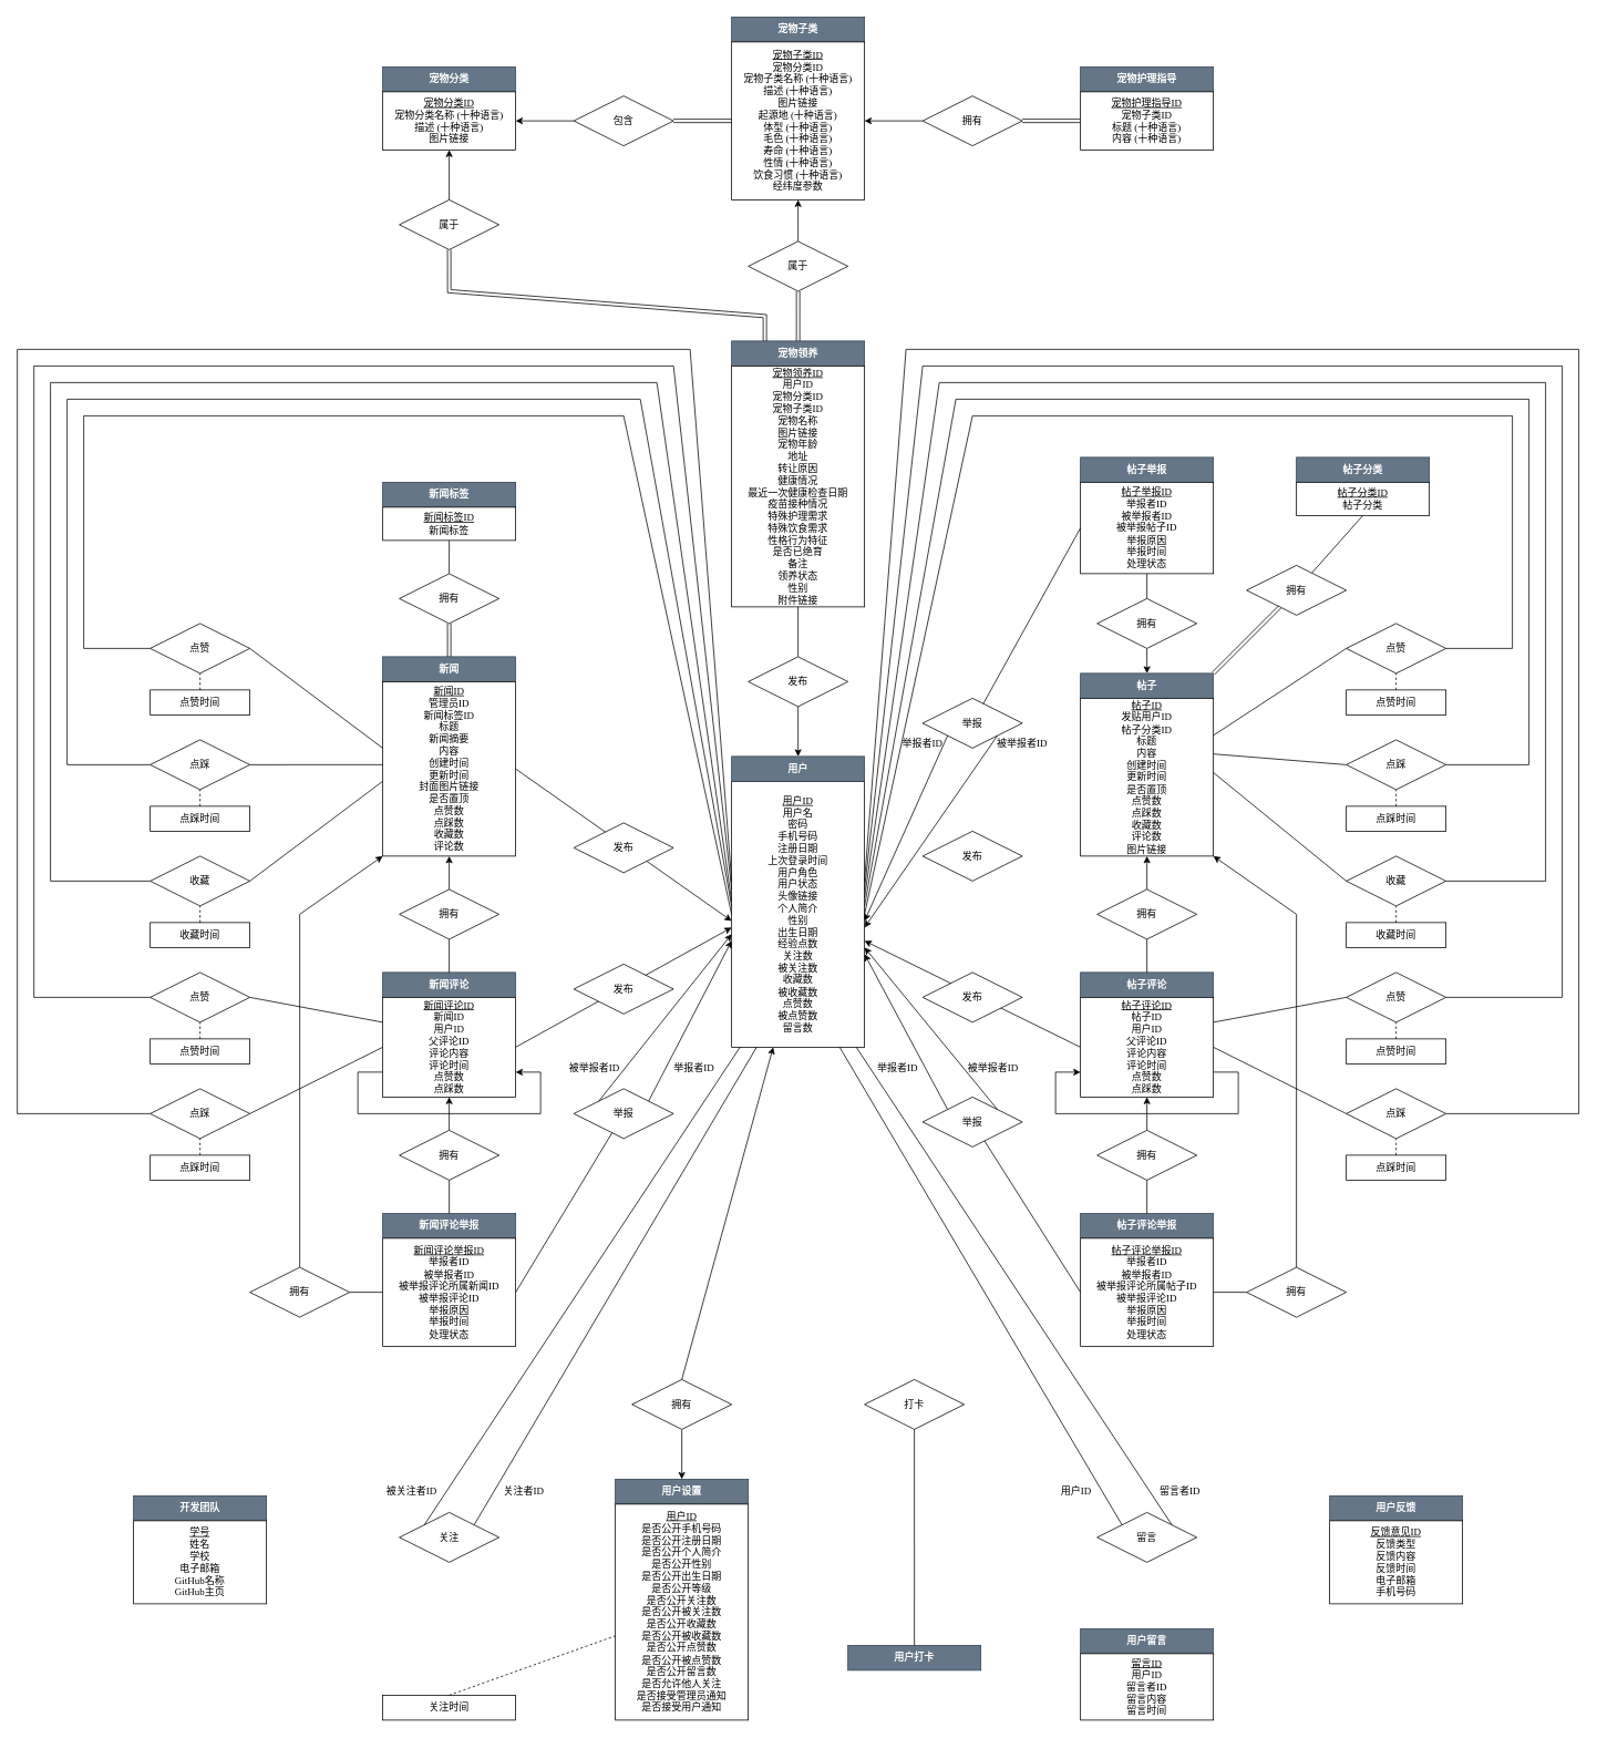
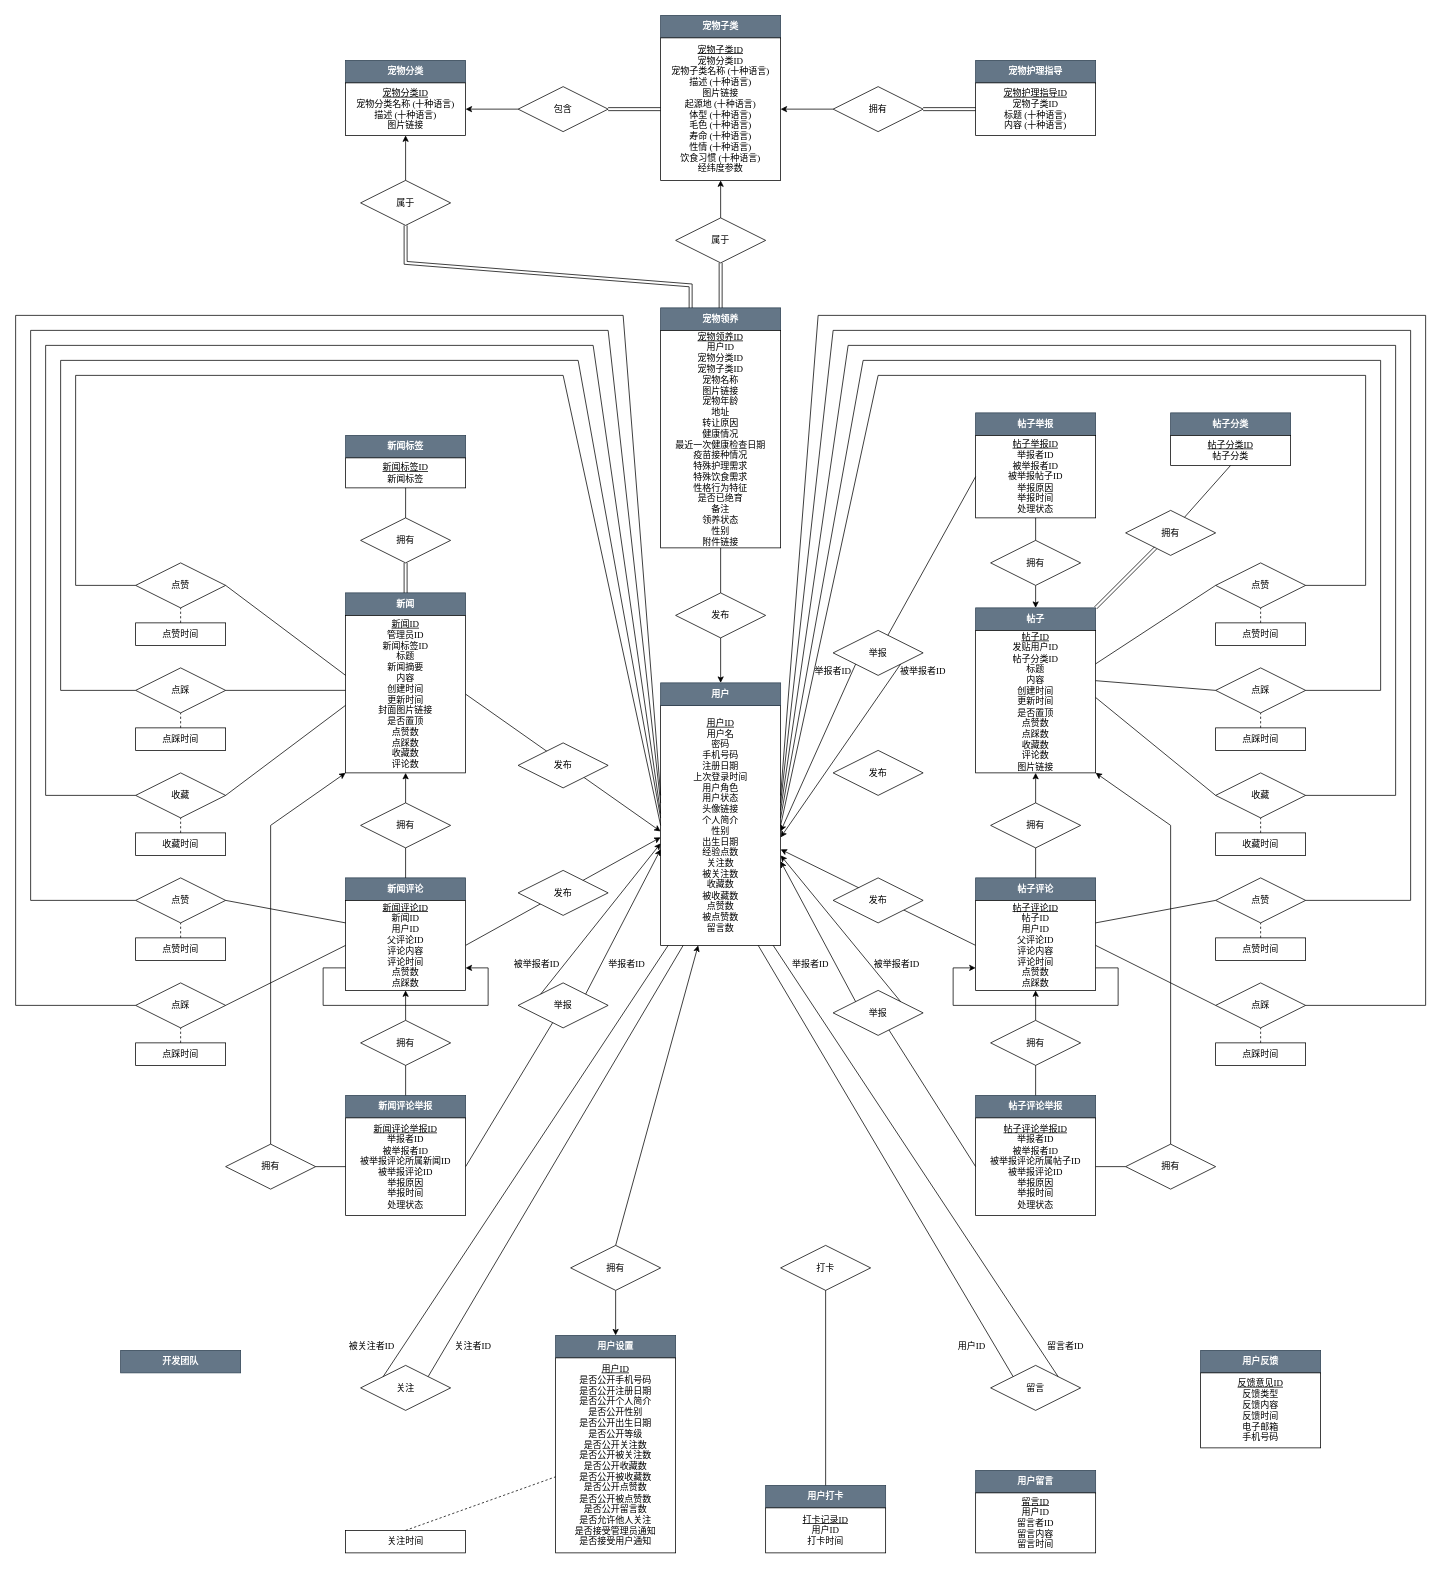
- <mxCell id="123" value="&lt;div style=&quot;border-color: var(--border-color);&quot;&gt;&lt;font face=&quot;新宋体&quot;&gt;&lt;u&gt;学号&lt;/u&gt;&lt;/font&gt;&lt;/div&gt;&lt;div style=&quot;border-color: var(--border-color);&quot;&gt;&lt;font face=&quot;新宋体&quot;&gt;姓名&lt;/font&gt;&lt;/div&gt;&lt;div style=&quot;border-color: var(--border-color);&quot;&gt;&lt;font face=&quot;新宋体&quot;&gt;学校&lt;/font&gt;&lt;/div&gt;&lt;div style=&quot;border-color: var(--border-color);&quot;&gt;&lt;font face=&quot;新宋体&quot;&gt;电子邮箱&lt;/font&gt;&lt;/div&gt;&lt;div style=&quot;border-color: var(--border-color);&quot;&gt;&lt;font face=&quot;新宋体&quot;&gt;GitHub名称&lt;/font&gt;&lt;/div&gt;&lt;div style=&quot;border-color: var(--border-color);&quot;&gt;&lt;font face=&quot;新宋体&quot;&gt;GitHub主页&lt;/font&gt;&lt;/div&gt;" style="whiteSpace=wrap;html=1;align=center;" parent="1" vertex="1"><mxGeometry x="160" y="1830" width="160" height="100" as="geometry" /></mxCell>
+ <mxCell id="9" value="&lt;div style=&quot;border-color: var(--border-color);&quot;&gt;&lt;u style=&quot;border-color: var(--border-color);&quot;&gt;&lt;font face=&quot;新宋体&quot;&gt;打卡记录ID&lt;/font&gt;&lt;/u&gt;&lt;/div&gt;&lt;div style=&quot;border-color: var(--border-color);&quot;&gt;&lt;font face=&quot;新宋体&quot;&gt;用户ID&lt;br&gt;&lt;/font&gt;&lt;/div&gt;&lt;div style=&quot;border-color: var(--border-color);&quot;&gt;&lt;font face=&quot;新宋体&quot;&gt;打卡时间&lt;/font&gt;&lt;/div&gt;" style="whiteSpace=wrap;html=1;align=center;" parent="1" vertex="1"><mxGeometry x="1020.03" y="2010" width="160" height="60" as="geometry" /></mxCell>
